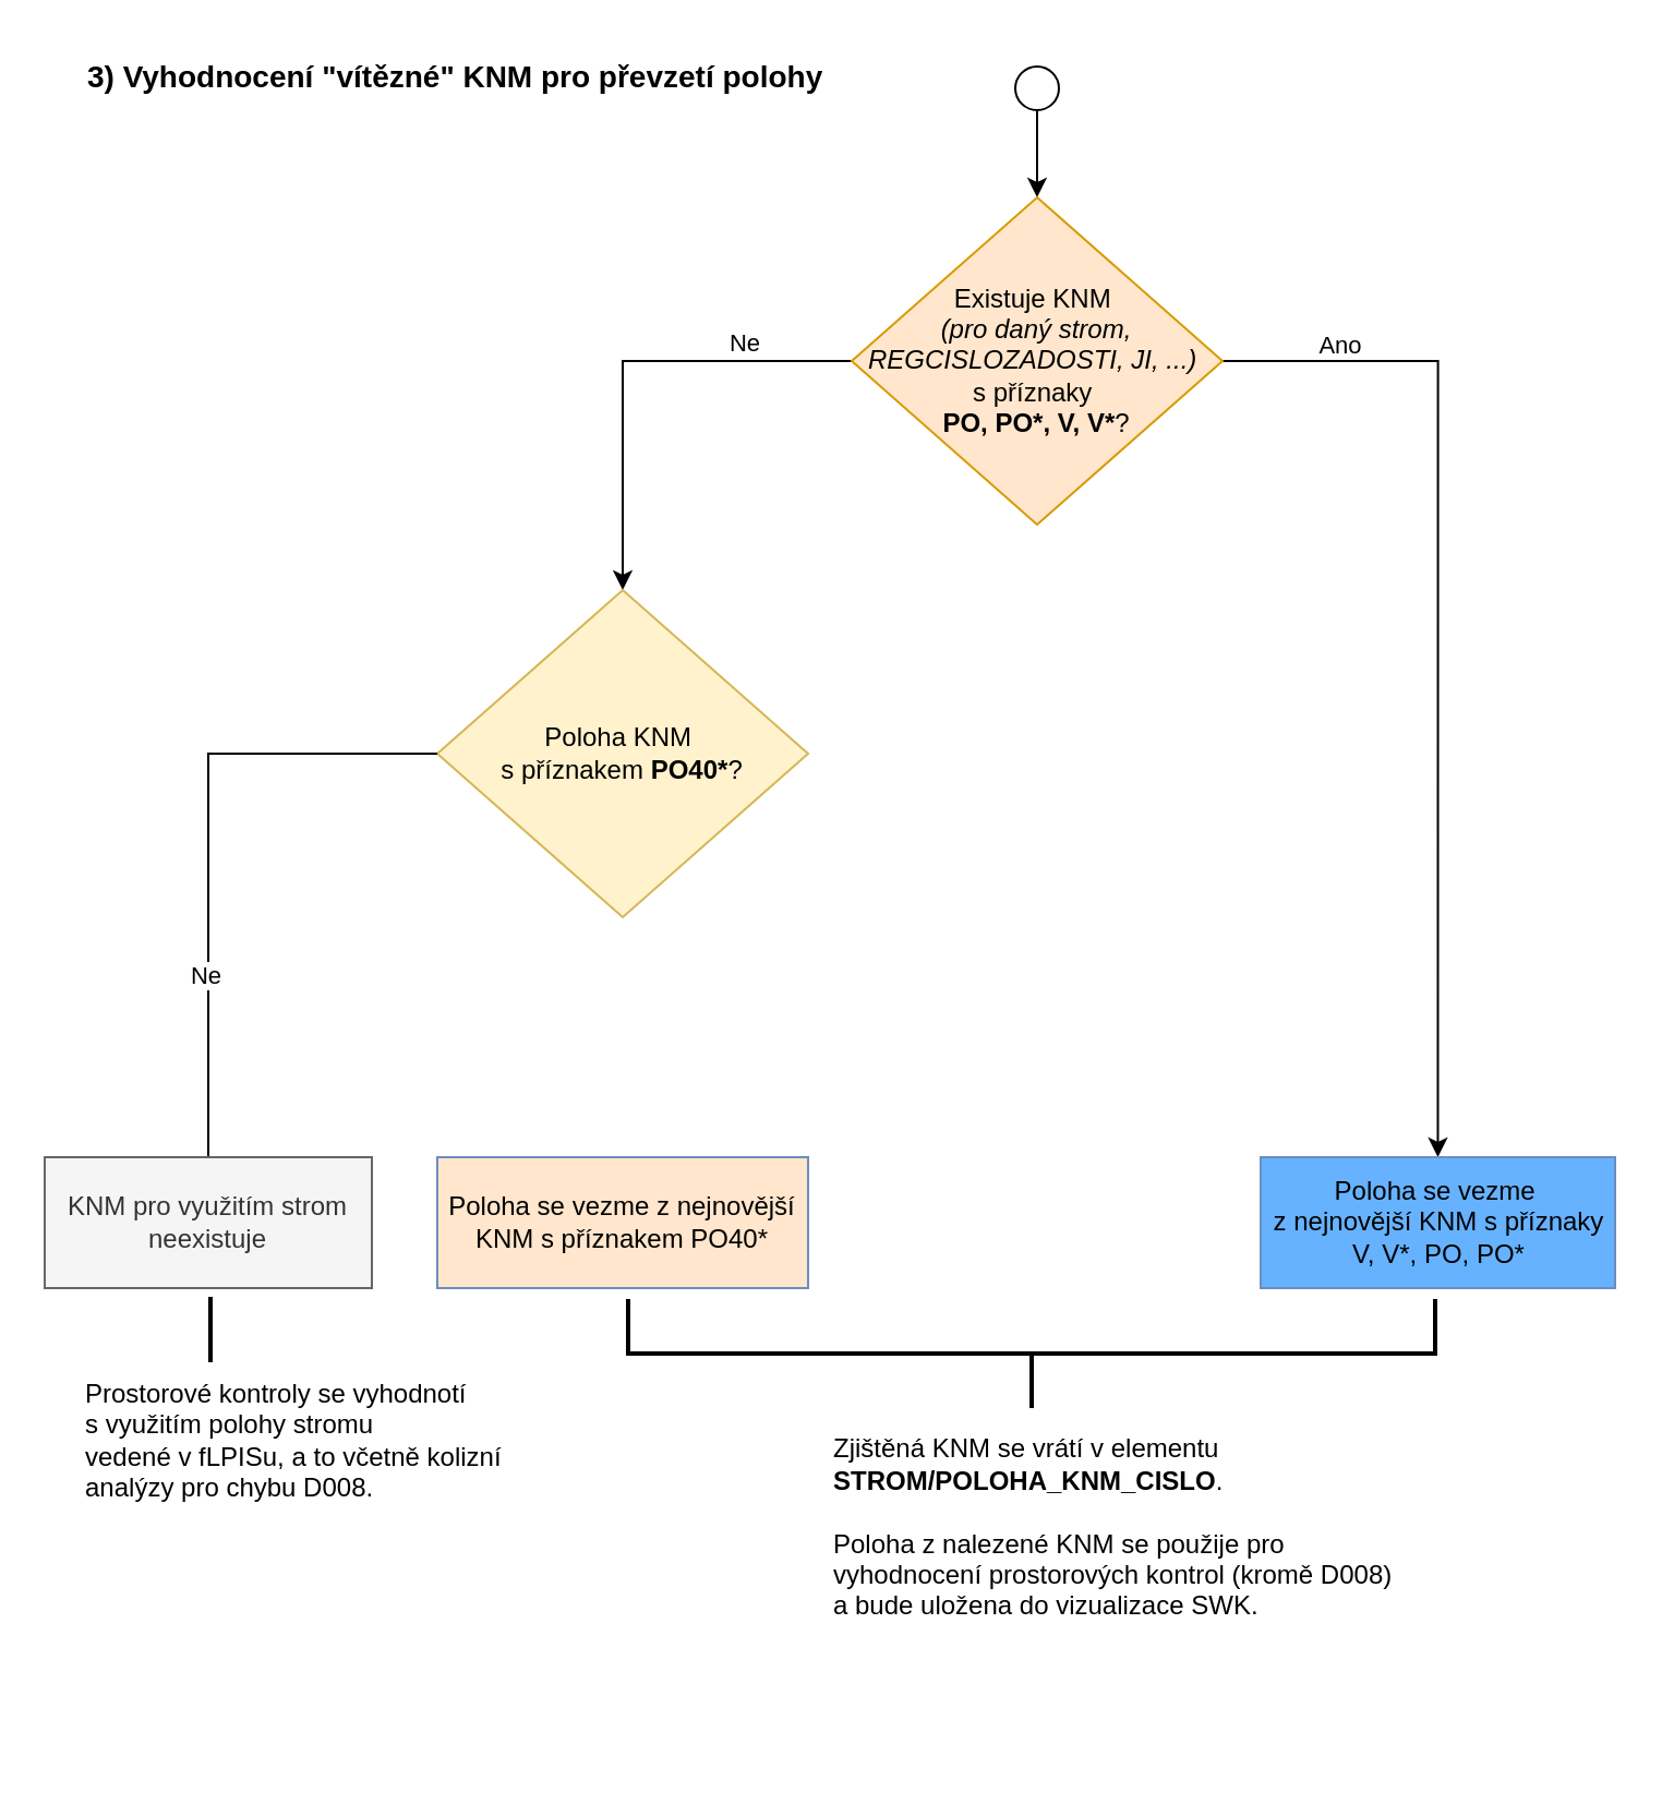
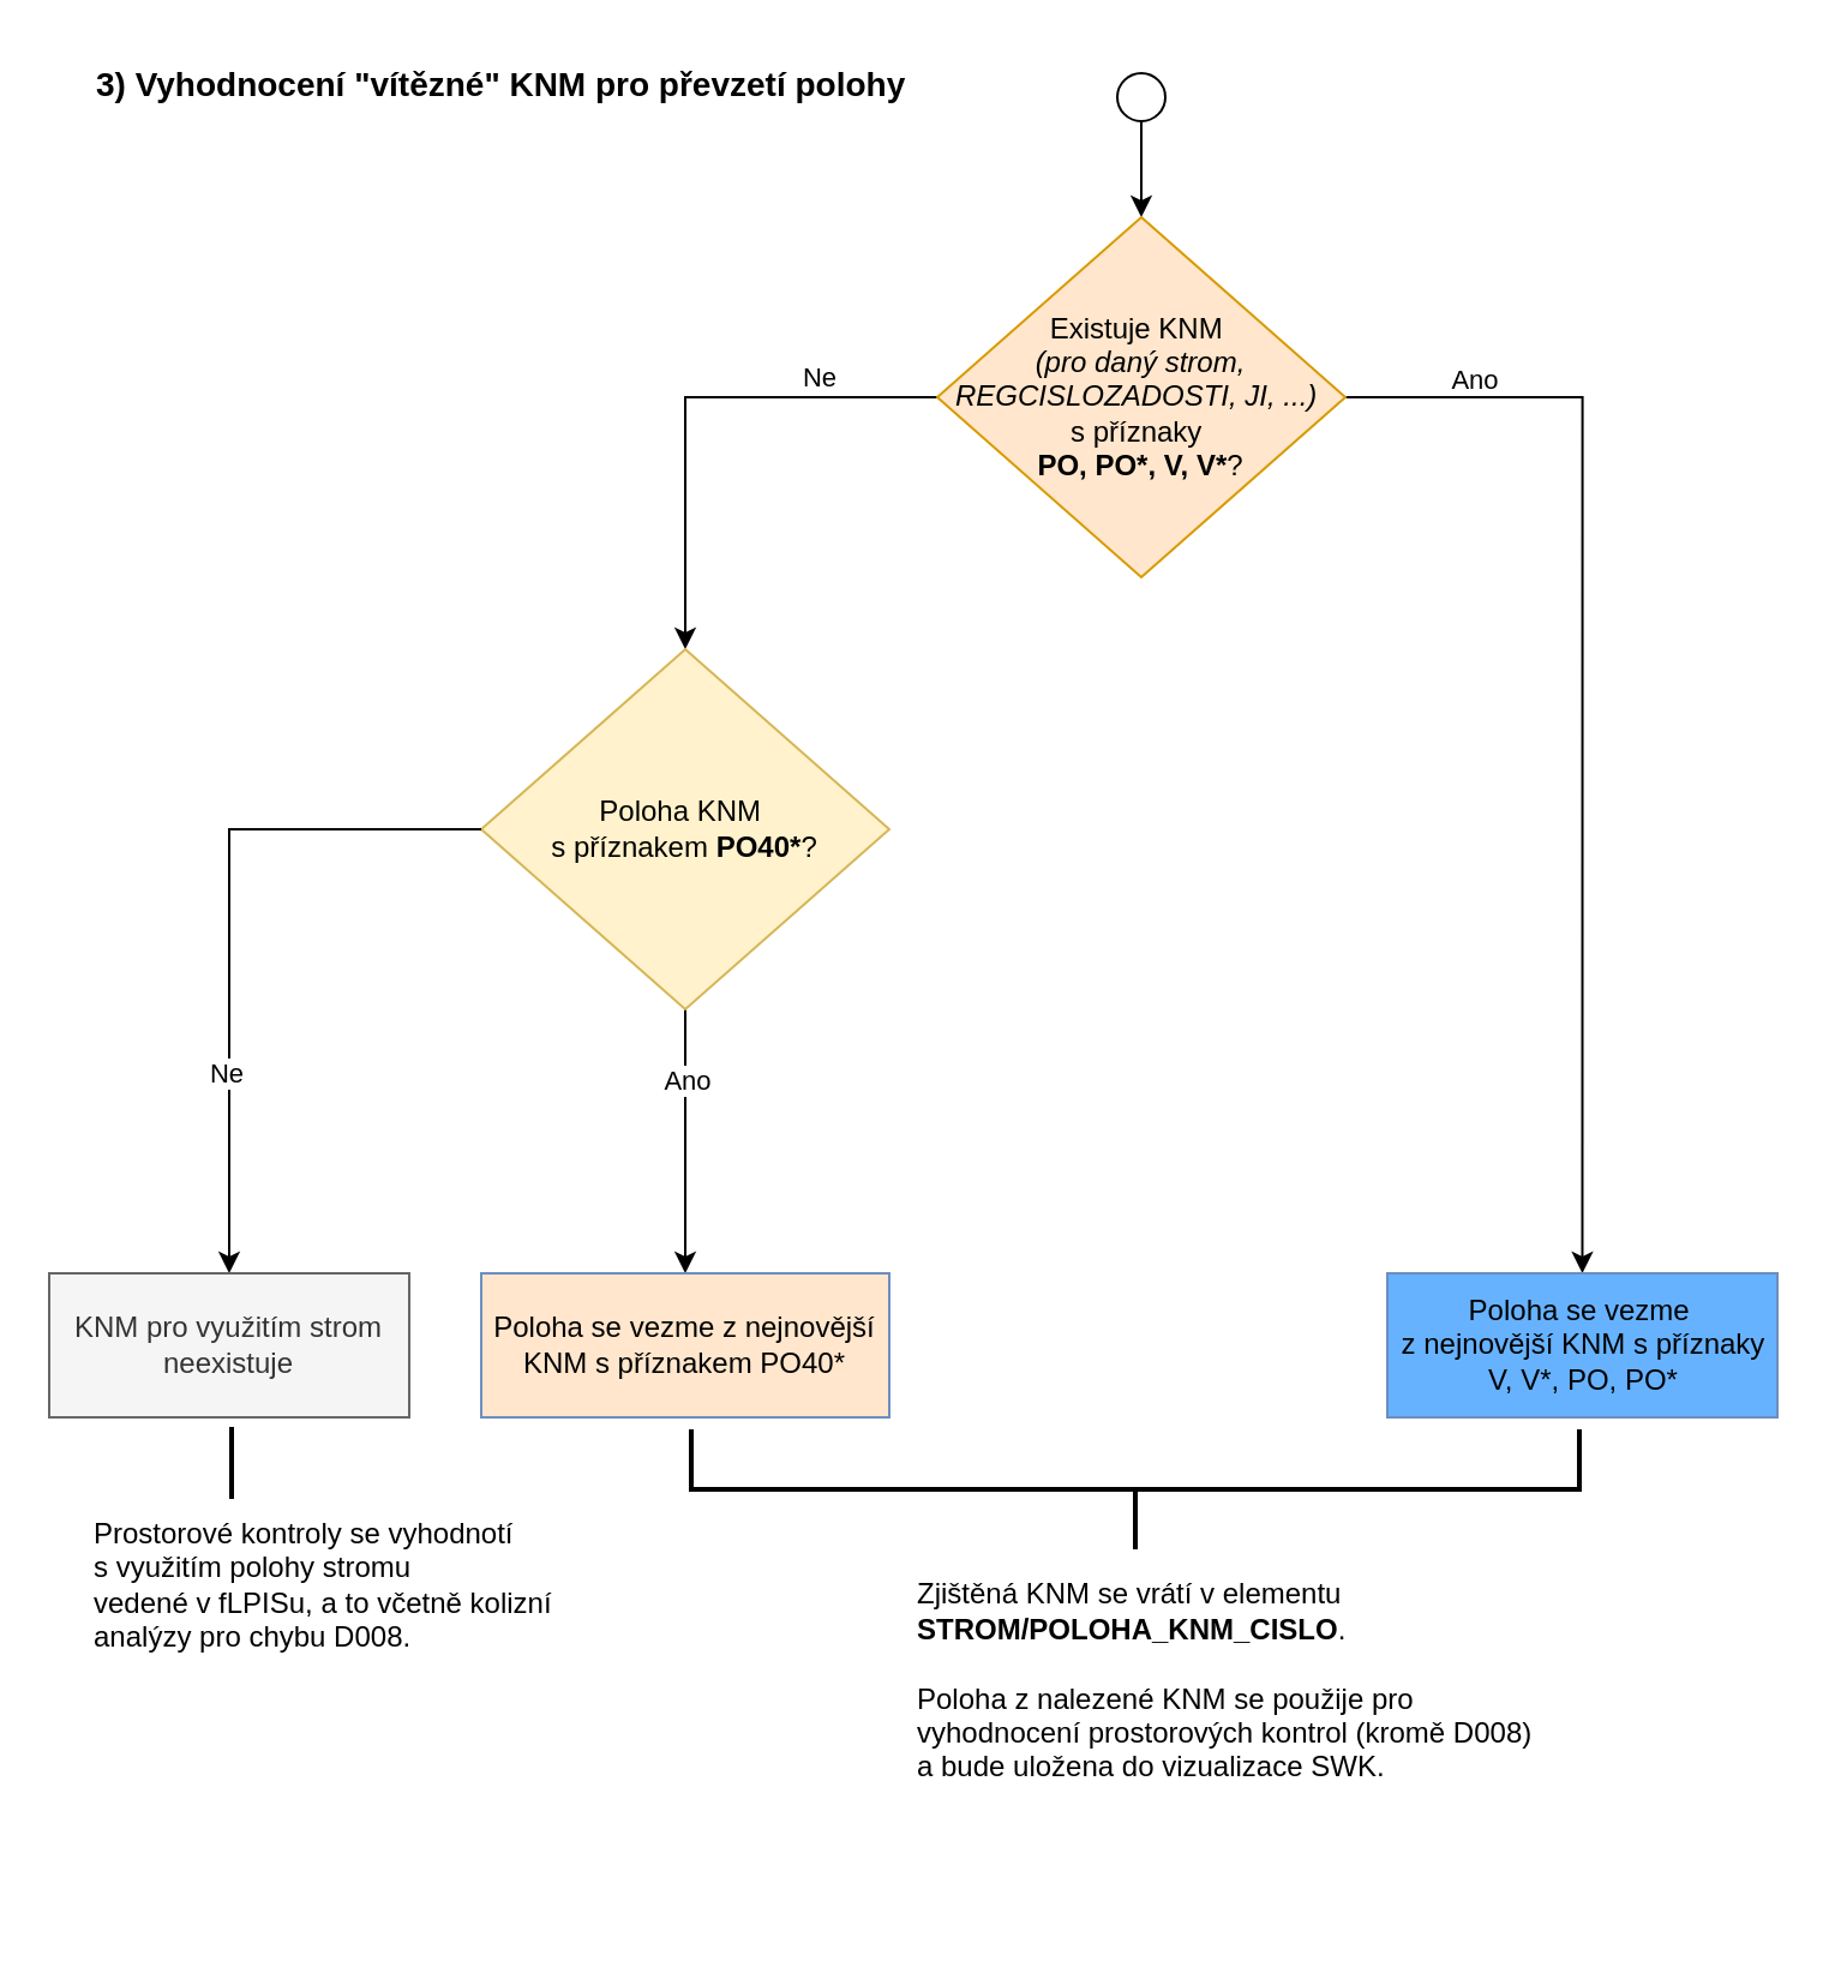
+ <mxCell id="9" value="" style="edgeStyle=orthogonalEdgeStyle;rounded=0;orthogonalLoop=1;jettySize=auto;html=1;" edge="1" parent="1" source="11" target="12"><mxGeometry relative="1" as="geometry" /></mxCell>
+ <mxCell id="10" value="Ano" style="edgeLabel;html=1;align=center;verticalAlign=middle;resizable=0;points=[];" connectable="0" vertex="1" parent="9"><mxGeometry x="-0.467" relative="1" as="geometry"><mxPoint as="offset" /></mxGeometry></mxCell>
- <mxCell id="15" value="" style="edgeStyle=orthogonalEdgeStyle;rounded=0;orthogonalLoop=1;jettySize=auto;html=1;exitX=0;exitY=0.5;exitDx=0;exitDy=0;endArrow=none;" edge="1" parent="1" source="11" target="17"><mxGeometry relative="1" as="geometry"><mxPoint x="200" y="346" as="sourcePoint" /></mxGeometry></mxCell>
+ <mxCell id="15" value="" style="edgeStyle=orthogonalEdgeStyle;rounded=0;orthogonalLoop=1;jettySize=auto;html=1;exitX=0;exitY=0.5;exitDx=0;exitDy=0;" edge="1" parent="1" source="11" target="17"><mxGeometry relative="1" as="geometry"><mxPoint x="200" y="346" as="sourcePoint" /></mxGeometry></mxCell>
